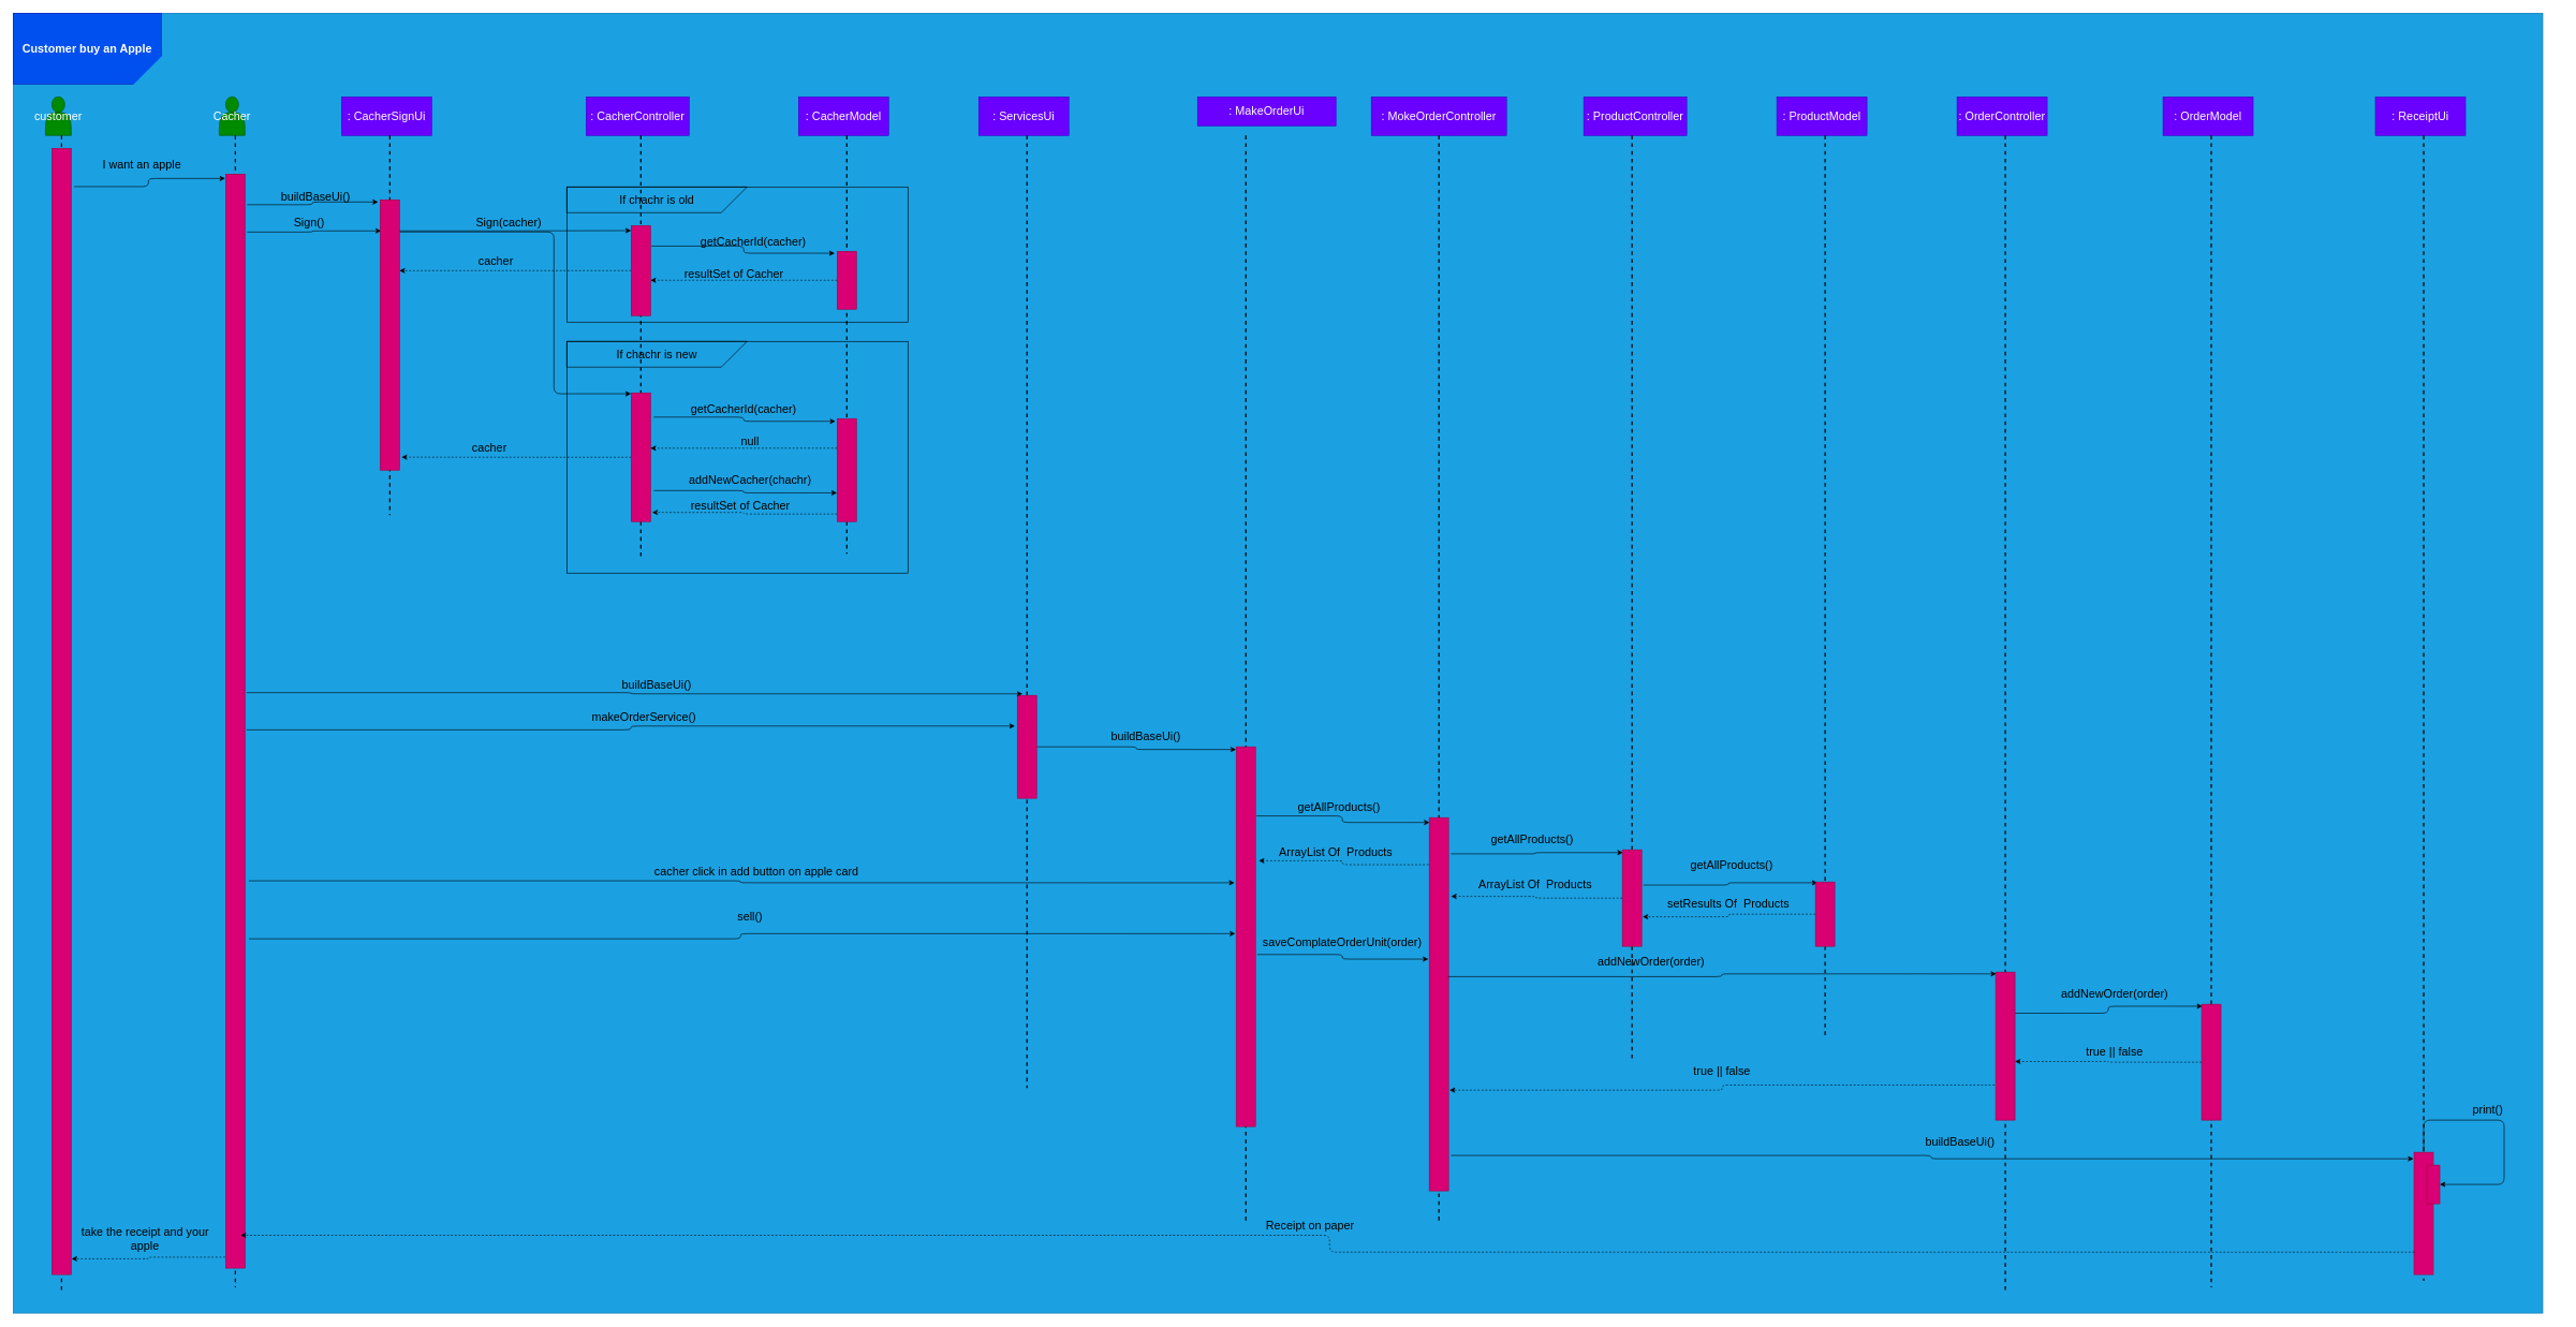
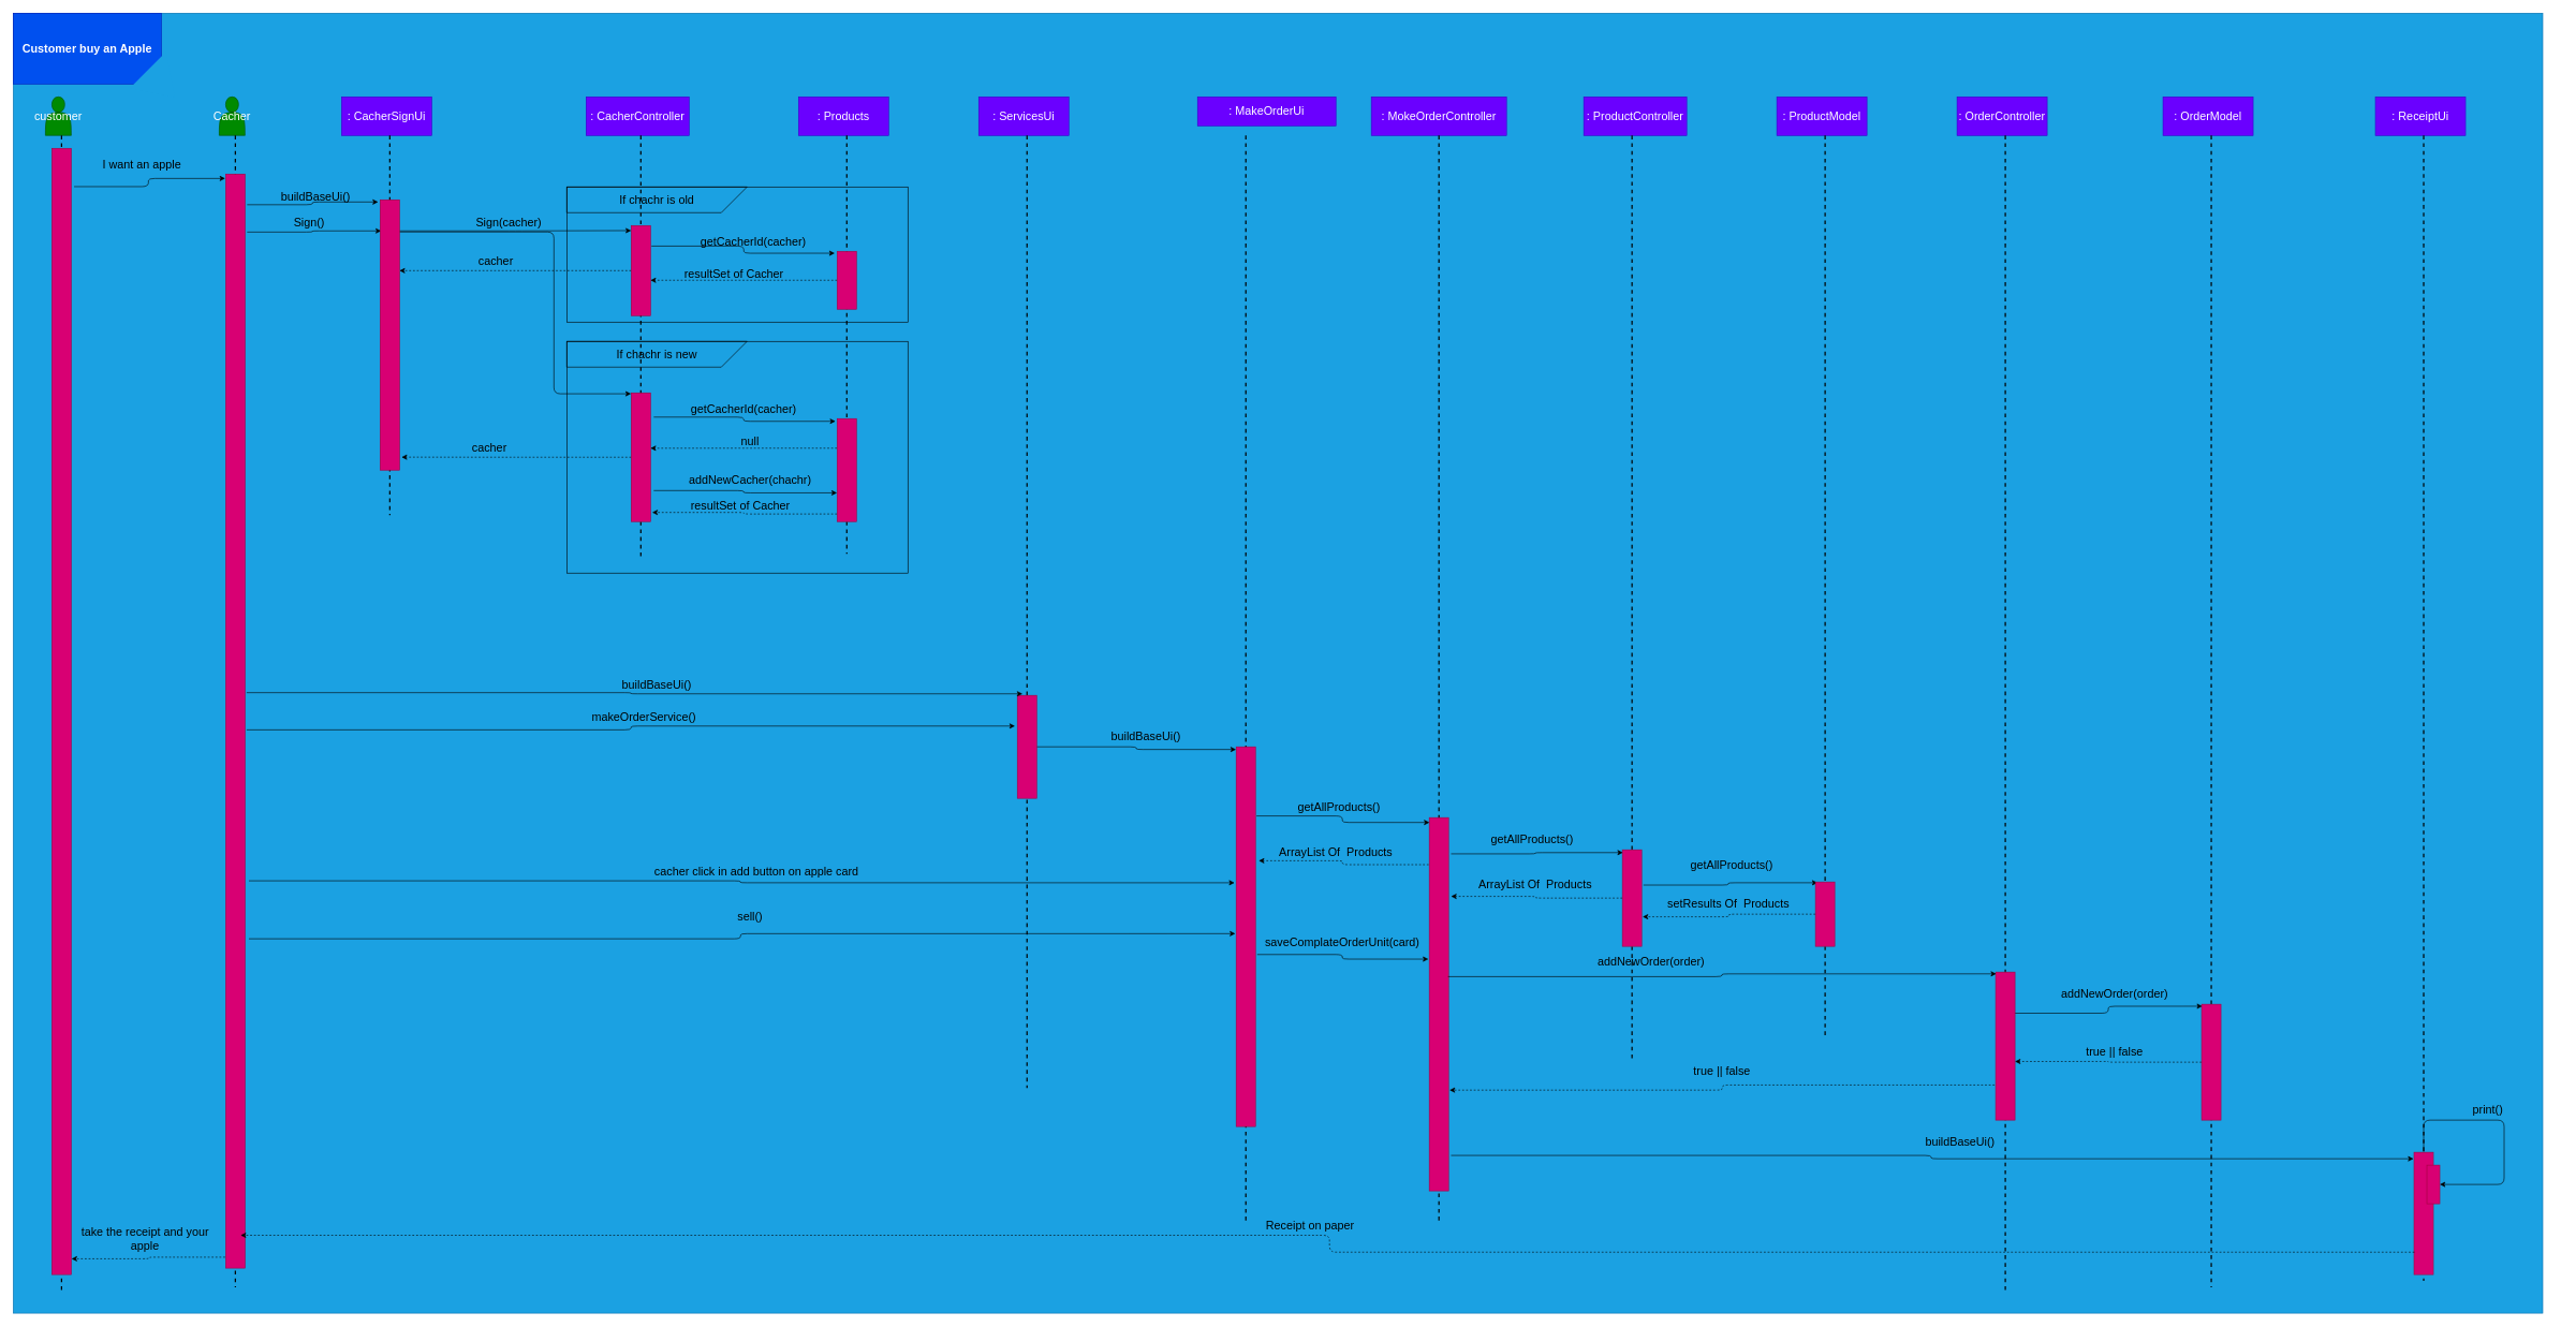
- <mxCell id="15" value=": CacherModel" style="rounded=0;whiteSpace=wrap;html=1;fontSize=18;fillColor=#6a00ff;fontColor=#ffffff;strokeColor=#3700CC;" parent="1" vertex="1"><mxGeometry x="1240" y="150" width="140" height="60" as="geometry" /></mxCell>
+ <mxCell id="15" value=": Products" style="rounded=0;whiteSpace=wrap;html=1;fontSize=18;fillColor=#6a00ff;fontColor=#ffffff;strokeColor=#3700CC;" parent="1" vertex="1"><mxGeometry x="1240" y="150" width="140" height="60" as="geometry" /></mxCell>
- <mxCell id="91" value="saveComplateOrderUnit(order)" style="text;html=1;strokeColor=none;fillColor=none;align=center;verticalAlign=middle;whiteSpace=wrap;rounded=0;fontSize=18;" parent="1" vertex="1"><mxGeometry x="1970" y="1450" width="230" height="30" as="geometry" /></mxCell>
+ <mxCell id="91" value="saveComplateOrderUnit(card)" style="text;html=1;strokeColor=none;fillColor=none;align=center;verticalAlign=middle;whiteSpace=wrap;rounded=0;fontSize=18;" parent="1" vertex="1"><mxGeometry x="1970" y="1450" width="230" height="30" as="geometry" /></mxCell>
